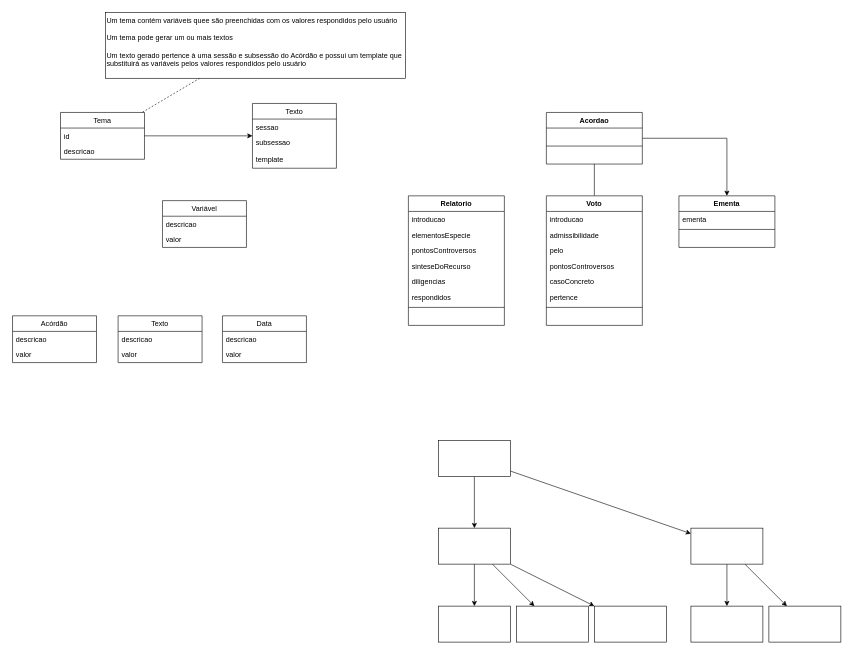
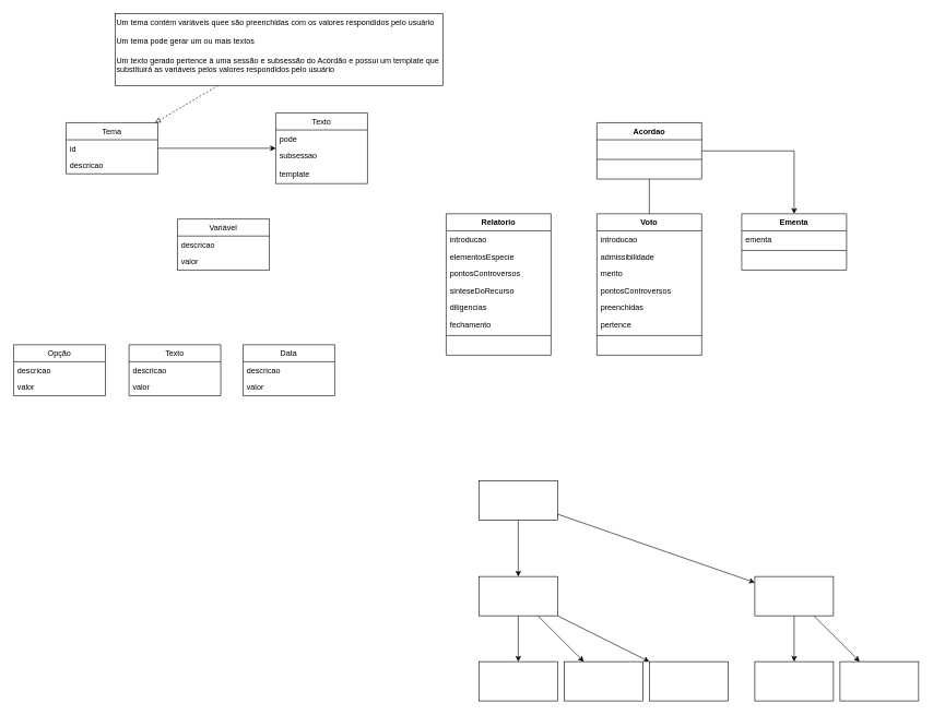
- <mxCell id="41" style="edgeStyle=none;html=1;endArrow=none;endFill=0;dashed=1;" parent="1" source="42" target="6" edge="1"><mxGeometry relative="1" as="geometry" /></mxCell>
+ <mxCell id="41" style="edgeStyle=none;html=1;endArrow=block;endFill=0;dashed=1;" parent="1" source="42" target="6" edge="1"><mxGeometry relative="1" as="geometry" /></mxCell>
- <mxCell id="10" value="sessao" style="text;strokeColor=none;fillColor=none;align=left;verticalAlign=top;spacingLeft=4;spacingRight=4;overflow=hidden;rotatable=0;points=[[0,0.5],[1,0.5]];portConstraint=eastwest;" parent="9" vertex="1"><mxGeometry y="26" width="140" height="26" as="geometry" /></mxCell>
+ <mxCell id="10" value="pode" style="text;strokeColor=none;fillColor=none;align=left;verticalAlign=top;spacingLeft=4;spacingRight=4;overflow=hidden;rotatable=0;points=[[0,0.5],[1,0.5]];portConstraint=eastwest;" parent="9" vertex="1"><mxGeometry y="26" width="140" height="26" as="geometry" /></mxCell>
- <mxCell id="31" value="pelo" style="text;strokeColor=none;fillColor=none;align=left;verticalAlign=top;spacingLeft=4;spacingRight=4;overflow=hidden;rotatable=0;points=[[0,0.5],[1,0.5]];portConstraint=eastwest;" parent="28" vertex="1"><mxGeometry y="78" width="160" height="26" as="geometry" /></mxCell>
+ <mxCell id="31" value="merito" style="text;strokeColor=none;fillColor=none;align=left;verticalAlign=top;spacingLeft=4;spacingRight=4;overflow=hidden;rotatable=0;points=[[0,0.5],[1,0.5]];portConstraint=eastwest;" parent="28" vertex="1"><mxGeometry y="78" width="160" height="26" as="geometry" /></mxCell>
- <mxCell id="33" value="casoConcreto" style="text;strokeColor=none;fillColor=none;align=left;verticalAlign=top;spacingLeft=4;spacingRight=4;overflow=hidden;rotatable=0;points=[[0,0.5],[1,0.5]];portConstraint=eastwest;" parent="28" vertex="1"><mxGeometry y="130" width="160" height="26" as="geometry" /></mxCell>
+ <mxCell id="33" value="preenchidas" style="text;strokeColor=none;fillColor=none;align=left;verticalAlign=top;spacingLeft=4;spacingRight=4;overflow=hidden;rotatable=0;points=[[0,0.5],[1,0.5]];portConstraint=eastwest;" parent="28" vertex="1"><mxGeometry y="130" width="160" height="26" as="geometry" /></mxCell>
- <mxCell id="19" value="respondidos" style="text;strokeColor=none;fillColor=none;align=left;verticalAlign=top;spacingLeft=4;spacingRight=4;overflow=hidden;rotatable=0;points=[[0,0.5],[1,0.5]];portConstraint=eastwest;" parent="13" vertex="1"><mxGeometry y="156" width="160" height="26" as="geometry" /></mxCell>
+ <mxCell id="19" value="fechamento" style="text;strokeColor=none;fillColor=none;align=left;verticalAlign=top;spacingLeft=4;spacingRight=4;overflow=hidden;rotatable=0;points=[[0,0.5],[1,0.5]];portConstraint=eastwest;" parent="13" vertex="1"><mxGeometry y="156" width="160" height="26" as="geometry" /></mxCell>
- <mxCell id="61" value="Acórdão" style="swimlane;fontStyle=0;childLayout=stackLayout;horizontal=1;startSize=26;fillColor=none;horizontalStack=0;resizeParent=1;resizeParentMax=0;resizeLast=0;collapsible=1;marginBottom=0;" parent="1" vertex="1"><mxGeometry x="20" y="526" width="140" height="78" as="geometry" /></mxCell>
+ <mxCell id="61" value="Opção" style="swimlane;fontStyle=0;childLayout=stackLayout;horizontal=1;startSize=26;fillColor=none;horizontalStack=0;resizeParent=1;resizeParentMax=0;resizeLast=0;collapsible=1;marginBottom=0;" parent="1" vertex="1"><mxGeometry x="20" y="526" width="140" height="78" as="geometry" /></mxCell>
